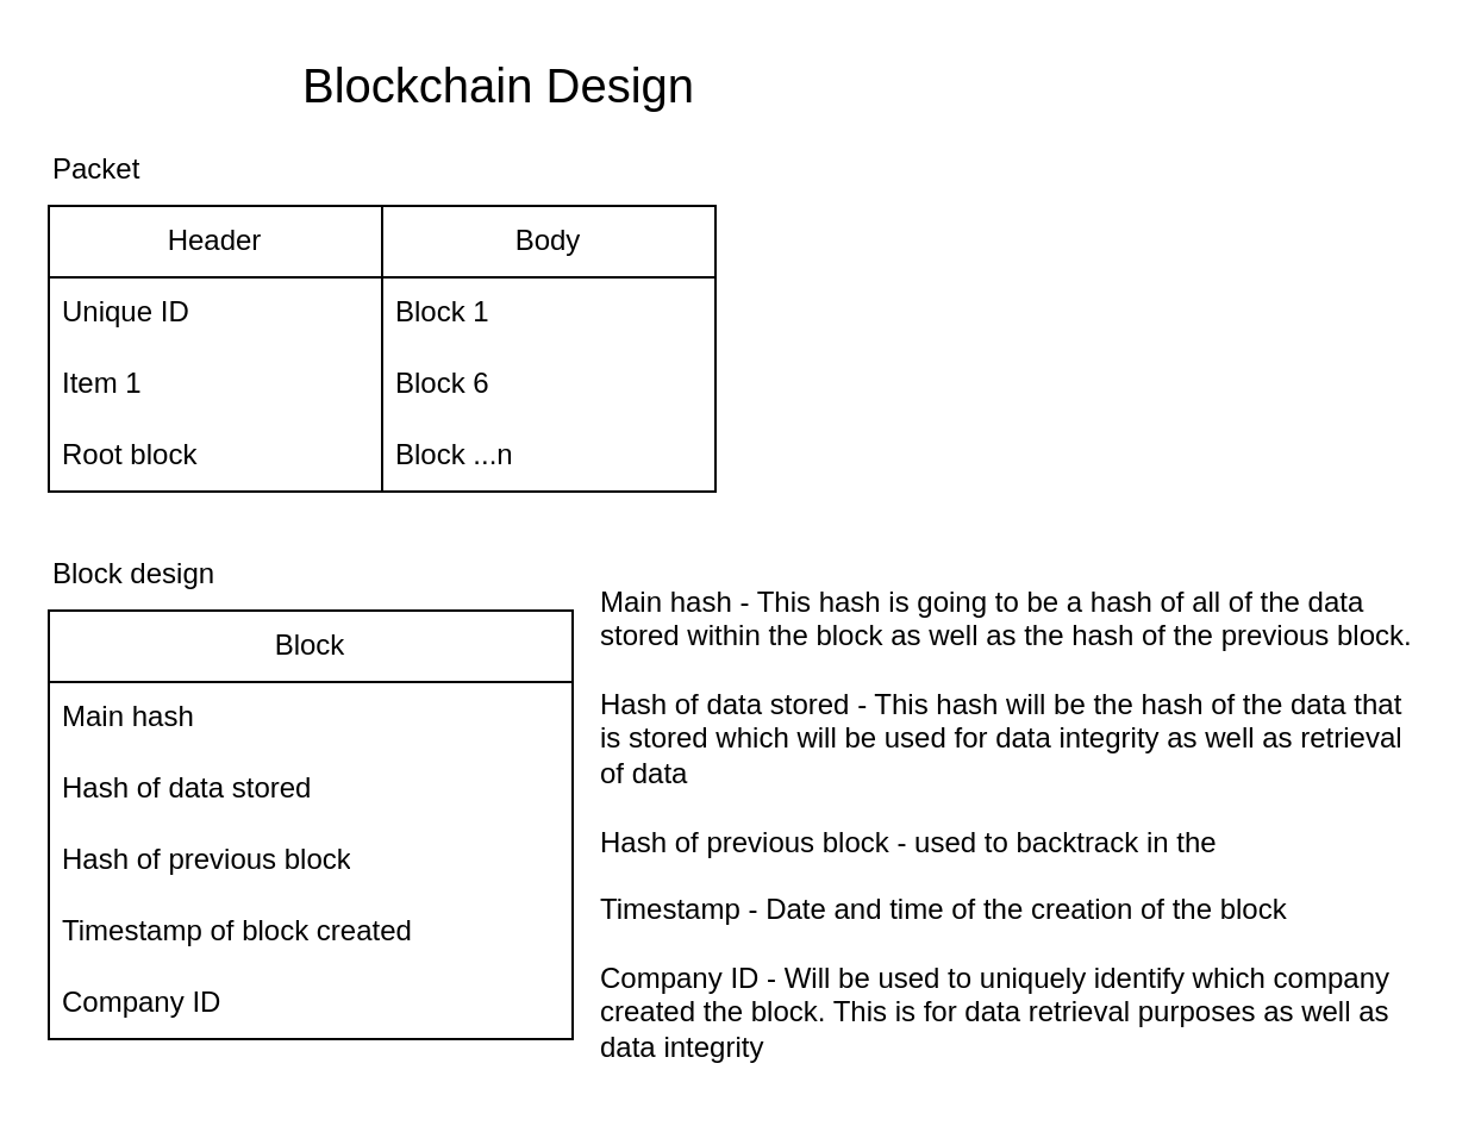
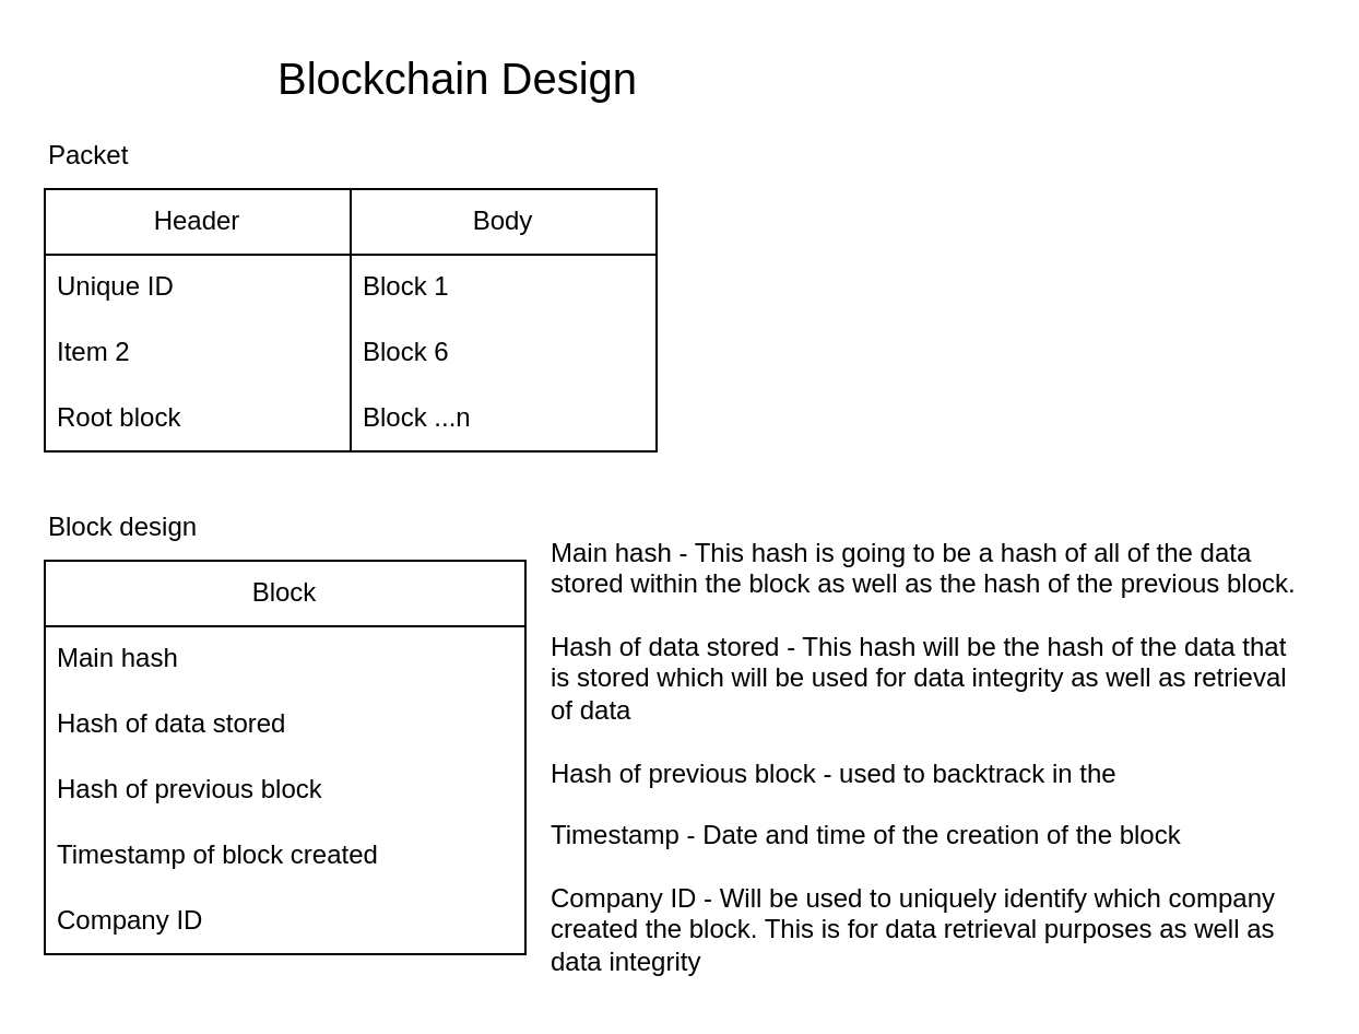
- <mxCell id="5" value="Item 1" style="text;strokeColor=none;fillColor=none;align=left;verticalAlign=middle;spacingLeft=4;spacingRight=4;overflow=hidden;points=[[0,0.5],[1,0.5]];portConstraint=eastwest;rotatable=0;whiteSpace=wrap;html=1;fontSize=12;" parent="3" vertex="1"><mxGeometry y="60" width="140" height="30" as="geometry" /></mxCell>
+ <mxCell id="5" value="Item 2" style="text;strokeColor=none;fillColor=none;align=left;verticalAlign=middle;spacingLeft=4;spacingRight=4;overflow=hidden;points=[[0,0.5],[1,0.5]];portConstraint=eastwest;rotatable=0;whiteSpace=wrap;html=1;fontSize=12;" parent="3" vertex="1"><mxGeometry y="60" width="140" height="30" as="geometry" /></mxCell>
